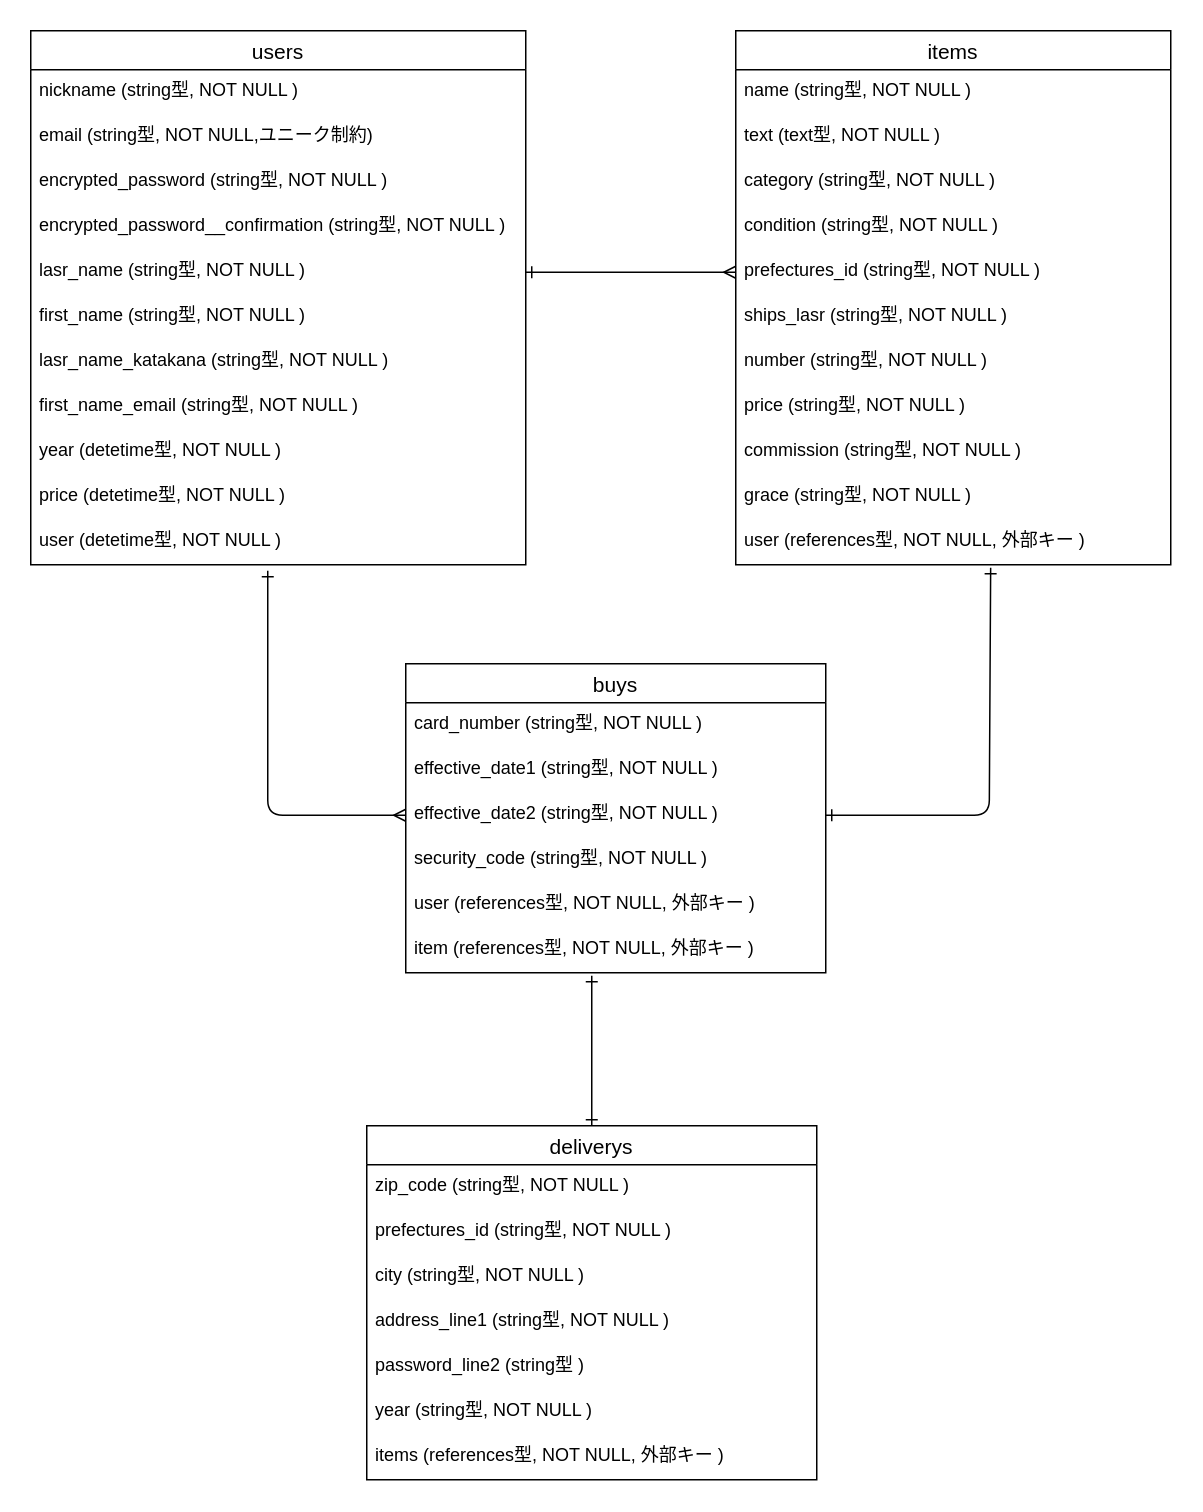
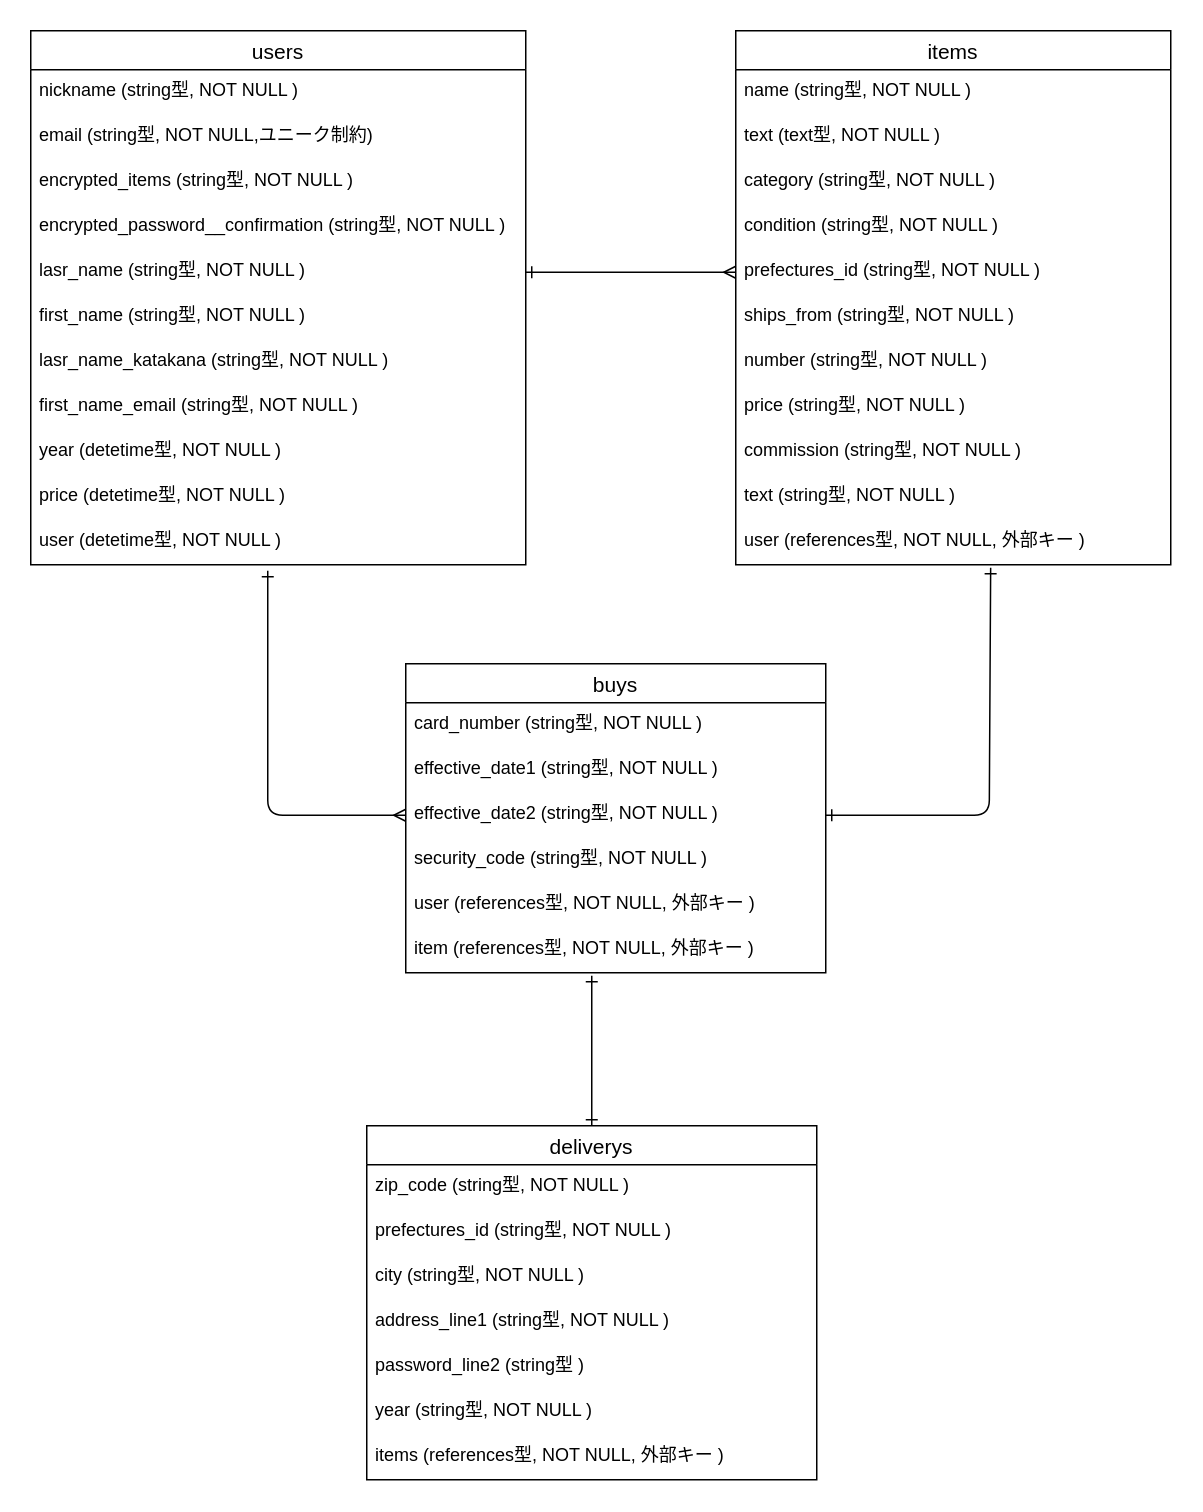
- <mxCell id="5" value="encrypted_password (string型, NOT NULL )" style="text;strokeColor=none;fillColor=none;spacingLeft=4;spacingRight=4;overflow=hidden;rotatable=0;points=[[0,0.5],[1,0.5]];portConstraint=eastwest;fontSize=12;" parent="2" vertex="1"><mxGeometry y="86" width="330" height="30" as="geometry" /></mxCell>
+ <mxCell id="5" value="encrypted_items (string型, NOT NULL )" style="text;strokeColor=none;fillColor=none;spacingLeft=4;spacingRight=4;overflow=hidden;rotatable=0;points=[[0,0.5],[1,0.5]];portConstraint=eastwest;fontSize=12;" parent="2" vertex="1"><mxGeometry y="86" width="330" height="30" as="geometry" /></mxCell>
- <mxCell id="20" value="ships_lasr (string型, NOT NULL )" style="text;strokeColor=none;fillColor=none;spacingLeft=4;spacingRight=4;overflow=hidden;rotatable=0;points=[[0,0.5],[1,0.5]];portConstraint=eastwest;fontSize=12;" parent="14" vertex="1"><mxGeometry y="176" width="290" height="30" as="geometry" /></mxCell>
+ <mxCell id="20" value="ships_from (string型, NOT NULL )" style="text;strokeColor=none;fillColor=none;spacingLeft=4;spacingRight=4;overflow=hidden;rotatable=0;points=[[0,0.5],[1,0.5]];portConstraint=eastwest;fontSize=12;" parent="14" vertex="1"><mxGeometry y="176" width="290" height="30" as="geometry" /></mxCell>
- <mxCell id="24" value="grace (string型, NOT NULL )" style="text;strokeColor=none;fillColor=none;spacingLeft=4;spacingRight=4;overflow=hidden;rotatable=0;points=[[0,0.5],[1,0.5]];portConstraint=eastwest;fontSize=12;" parent="14" vertex="1"><mxGeometry y="296" width="290" height="30" as="geometry" /></mxCell>
+ <mxCell id="24" value="text (string型, NOT NULL )" style="text;strokeColor=none;fillColor=none;spacingLeft=4;spacingRight=4;overflow=hidden;rotatable=0;points=[[0,0.5],[1,0.5]];portConstraint=eastwest;fontSize=12;" parent="14" vertex="1"><mxGeometry y="296" width="290" height="30" as="geometry" /></mxCell>
